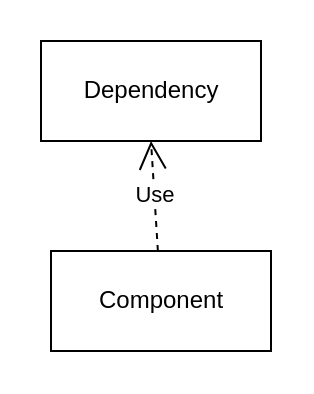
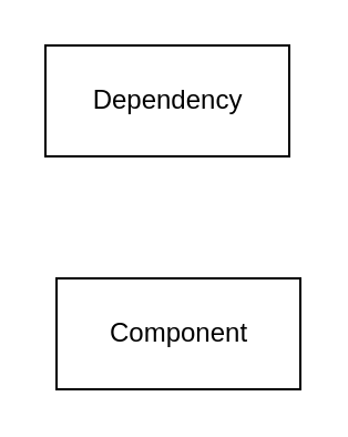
- <mxCell id="4" value="Use" style="endArrow=open;endSize=12;dashed=1;html=1;entryX=0.5;entryY=1;entryDx=0;entryDy=0;" edge="1" parent="1" source="2" target="3"><mxGeometry width="160" relative="1" as="geometry"><mxPoint x="-70" y="190" as="sourcePoint" /><mxPoint x="90" y="190" as="targetPoint" /></mxGeometry></mxCell>
